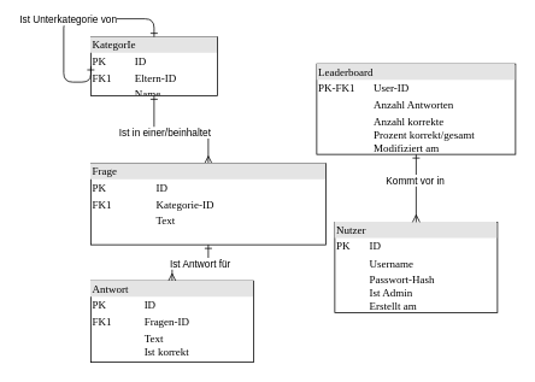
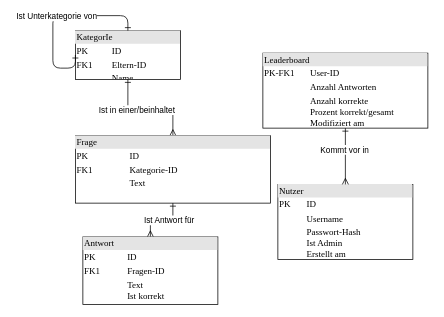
- <mxCell id="10" value="&lt;div style=&quot;box-sizing:border-box;width:100%;background:#e4e4e4;padding:2px;&quot;&gt;Antwort&lt;/div&gt;&lt;table style=&quot;width:100%;font-size:1em;&quot; cellpadding=&quot;2&quot; cellspacing=&quot;0&quot;&gt;&lt;tbody&gt;&lt;tr&gt;&lt;td&gt;PK&lt;/td&gt;&lt;td&gt;ID&lt;/td&gt;&lt;/tr&gt;&lt;tr&gt;&lt;td&gt;FK1&lt;/td&gt;&lt;td&gt;Fragen-ID&lt;/td&gt;&lt;/tr&gt;&lt;tr&gt;&lt;td&gt;&lt;/td&gt;&lt;td&gt;Text&lt;br&gt;Ist korrekt&lt;/td&gt;&lt;/tr&gt;&lt;/tbody&gt;&lt;/table&gt;" style="verticalAlign=top;align=left;overflow=fill;html=1;rounded=0;shadow=0;comic=0;labelBackgroundColor=none;strokeWidth=1;fontFamily=Verdana;fontSize=12" vertex="1" parent="1"><mxGeometry x="100" y="310" width="180" height="90" as="geometry" /></mxCell>
+ <mxCell id="10" value="&lt;div style=&quot;box-sizing:border-box;width:100%;background:#e4e4e4;padding:2px;&quot;&gt;Antwort&lt;/div&gt;&lt;table style=&quot;width:100%;font-size:1em;&quot; cellpadding=&quot;2&quot; cellspacing=&quot;0&quot;&gt;&lt;tbody&gt;&lt;tr&gt;&lt;td&gt;PK&lt;/td&gt;&lt;td&gt;ID&lt;/td&gt;&lt;/tr&gt;&lt;tr&gt;&lt;td&gt;FK1&lt;/td&gt;&lt;td&gt;Fragen-ID&lt;/td&gt;&lt;/tr&gt;&lt;tr&gt;&lt;td&gt;&lt;/td&gt;&lt;td&gt;Text&lt;br&gt;Ist korrekt&lt;/td&gt;&lt;/tr&gt;&lt;/tbody&gt;&lt;/table&gt;" style="verticalAlign=top;align=left;overflow=fill;html=1;rounded=0;shadow=0;comic=0;labelBackgroundColor=none;strokeWidth=1;fontFamily=Verdana;fontSize=12" vertex="1" parent="1"><mxGeometry x="110" y="315" width="180" height="90" as="geometry" /></mxCell>
